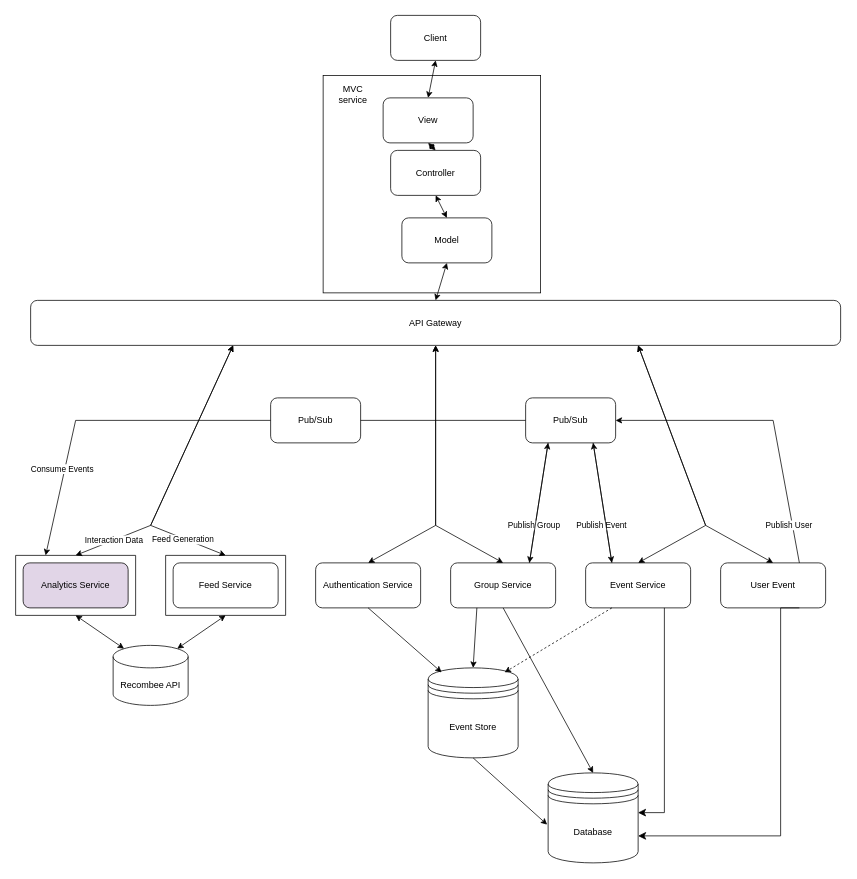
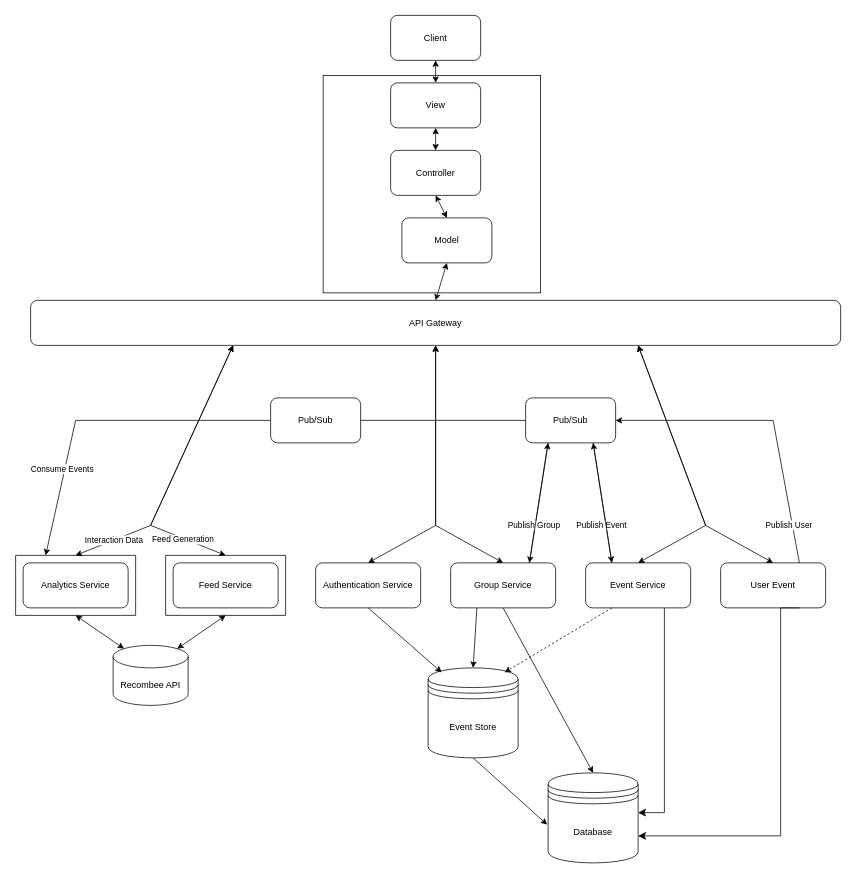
- <mxCell id="53" value="MVC service" style="text;html=1;align=center;verticalAlign=middle;whiteSpace=wrap;rounded=0;" vertex="1" parent="1"><mxGeometry x="440" y="110" width="60" height="30" as="geometry" /></mxCell>
- <mxCell id="36" value="View" style="rounded=1;whiteSpace=wrap;html=1;" vertex="1" parent="1"><mxGeometry x="510" y="130" width="120" height="60" as="geometry" /></mxCell>
+ <mxCell id="36" value="View" style="rounded=1;whiteSpace=wrap;html=1;" vertex="1" parent="1"><mxGeometry x="520" y="110" width="120" height="60" as="geometry" /></mxCell>
- <mxCell id="4" value="Analytics Service" style="rounded=1;whiteSpace=wrap;html=1;fillColor=#e1d5e7;" parent="3" vertex="1"><mxGeometry x="10" y="10" width="140" height="60" as="geometry" /></mxCell>
+ <mxCell id="4" value="Analytics Service" style="rounded=1;whiteSpace=wrap;html=1;" parent="3" vertex="1"><mxGeometry x="10" y="10" width="140" height="60" as="geometry" /></mxCell>
